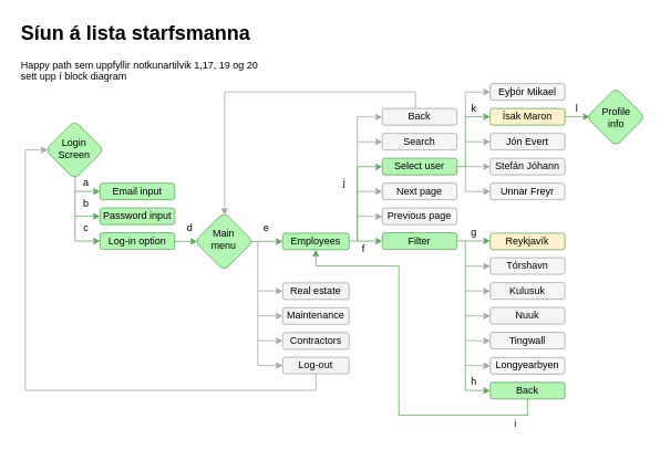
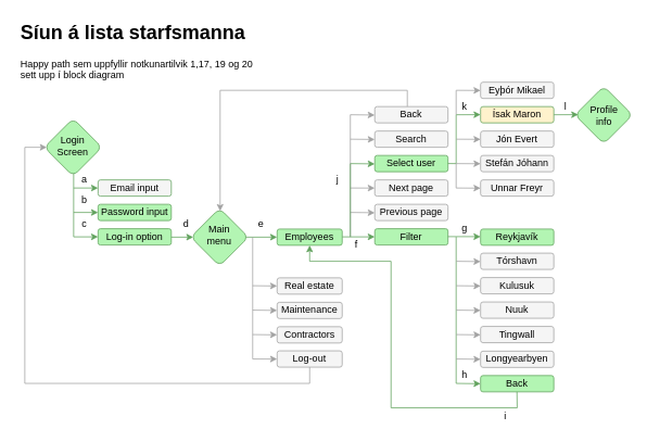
- <mxCell id="10" value="Email input" style="rounded=1;whiteSpace=wrap;html=1;fillColor=#B3F5B3;strokeColor=#60A15C;" parent="1" vertex="1"><mxGeometry x="120" y="220" width="90" height="20" as="geometry" /></mxCell>
+ <mxCell id="10" value="Email input" style="rounded=1;whiteSpace=wrap;html=1;fillColor=#f5f5f5;strokeColor=#60A15C;" parent="1" vertex="1"><mxGeometry x="120" y="220" width="90" height="20" as="geometry" /></mxCell>
- <mxCell id="50" value="Reykjavík" style="rounded=1;whiteSpace=wrap;html=1;fillColor=#fff2cc;strokeColor=#60A15C;" parent="1" vertex="1"><mxGeometry x="590" y="280.36" width="90" height="20" as="geometry" /></mxCell>
+ <mxCell id="50" value="Reykjavík" style="rounded=1;whiteSpace=wrap;html=1;fillColor=#B3F5B3;strokeColor=#60A15C;" parent="1" vertex="1"><mxGeometry x="590" y="280.36" width="90" height="20" as="geometry" /></mxCell>
